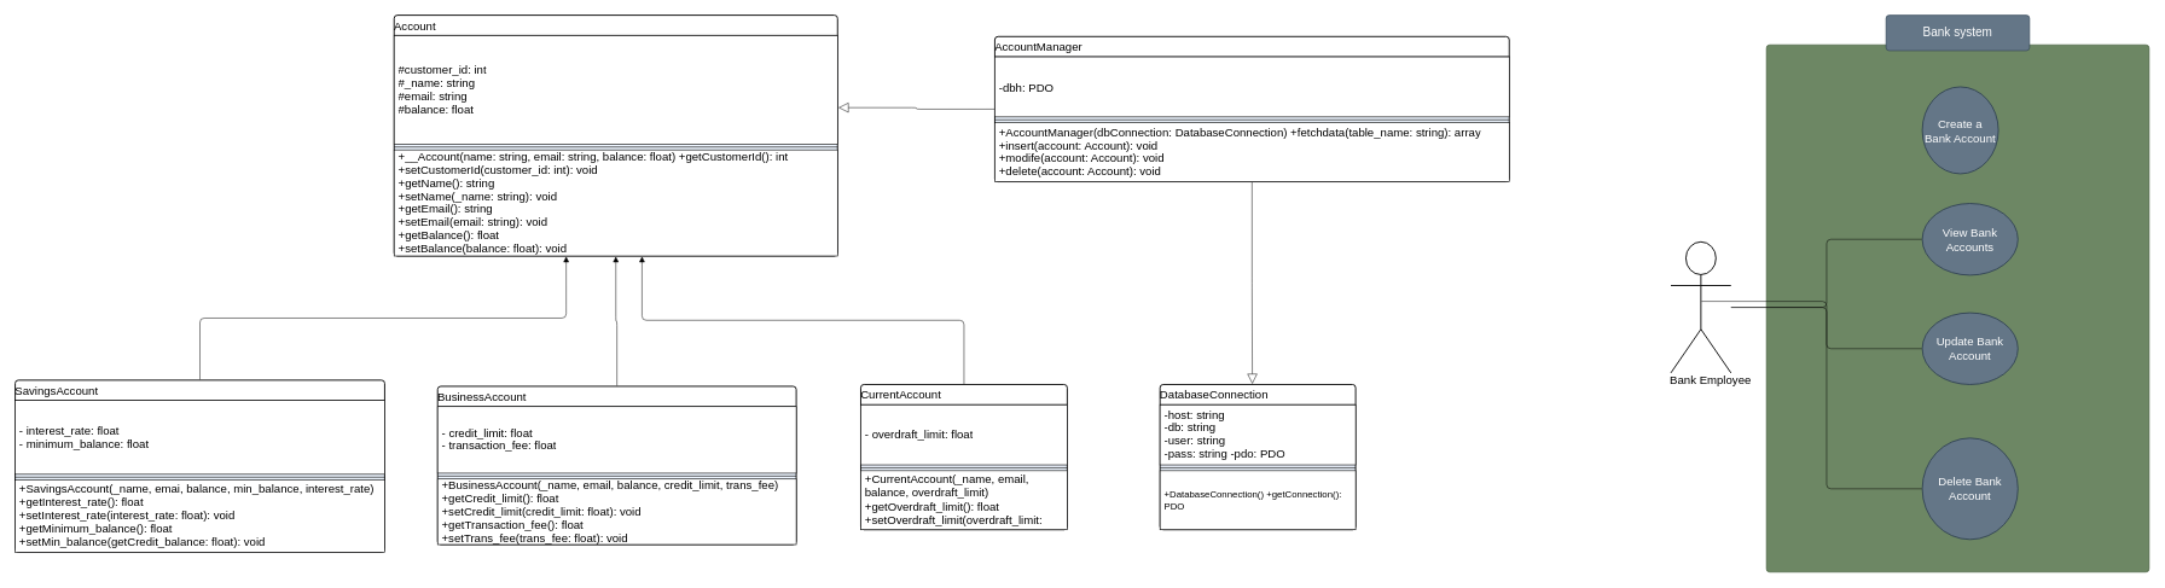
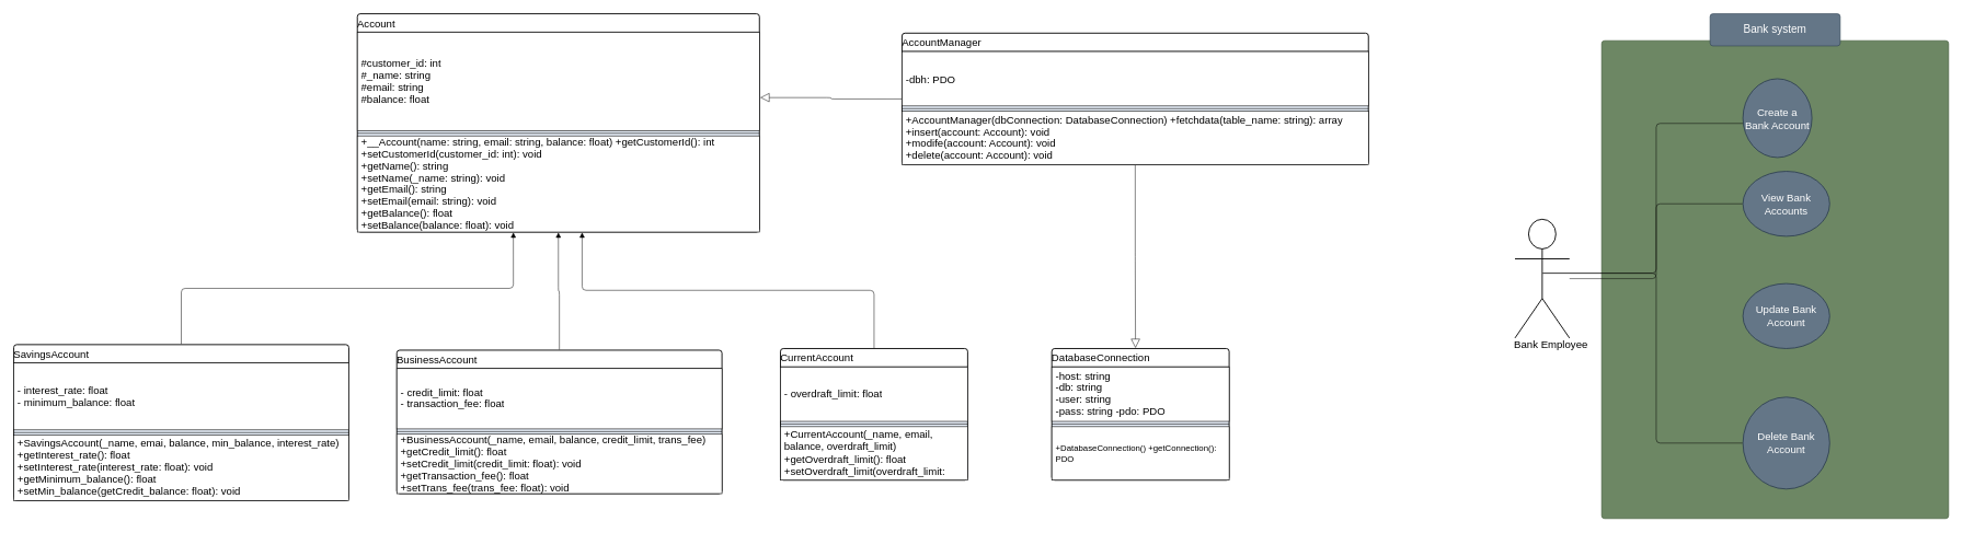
+ <mxCell id="27" value="" style="html=1;jettySize=18;whiteSpace=wrap;overflow=block;blockSpacing=1;fontSize=13;strokeOpacity=100;strokeWidth=0.8;rounded=1;arcSize=12;edgeStyle=orthogonalEdgeStyle;startArrow=none;endArrow=none;exitX=0.509;exitY=0.454;exitPerimeter=0;entryX=-0.001;entryY=0.567;entryPerimeter=0;" edge="1" parent="1" source="22" target="23"><mxGeometry width="100" height="100" relative="1" as="geometry"><Array as="points" /></mxGeometry></mxCell>
- <mxCell id="24" value="View Bank Accounts" style="html=1;overflow=block;blockSpacing=1;whiteSpace=wrap;ellipse;fontSize=16;spacing=3.8;strokeOpacity=100;fillOpacity=100;rounded=1;absoluteArcSize=1;arcSize=9;strokeWidth=1.5;fillColor=#647687;fontColor=#ffffff;strokeColor=#314354;" vertex="1" parent="1"><mxGeometry x="2652" y="280.5" width="132" height="99" as="geometry" /></mxCell>
+ <mxCell id="24" value="View Bank Accounts" style="html=1;overflow=block;blockSpacing=1;whiteSpace=wrap;ellipse;fontSize=16;spacing=3.8;strokeOpacity=100;fillOpacity=100;rounded=1;absoluteArcSize=1;arcSize=9;strokeWidth=1.5;fillColor=#647687;fontColor=#ffffff;strokeColor=#314354;" vertex="1" parent="1"><mxGeometry x="2652" y="260.5" width="132" height="99" as="geometry" /></mxCell>
- <mxCell id="29" value="" style="html=1;jettySize=18;whiteSpace=wrap;overflow=block;blockSpacing=1;fontSize=13;strokeOpacity=100;strokeWidth=0.8;rounded=1;arcSize=12;edgeStyle=orthogonalEdgeStyle;startArrow=none;endArrow=none;exitX=1;exitY=0.5;exitPerimeter=0;entryX=-0.006;entryY=0.5;entryPerimeter=0;" edge="1" parent="1" source="22" target="26"><mxGeometry width="100" height="100" relative="1" as="geometry"><Array as="points" /></mxGeometry></mxCell>
